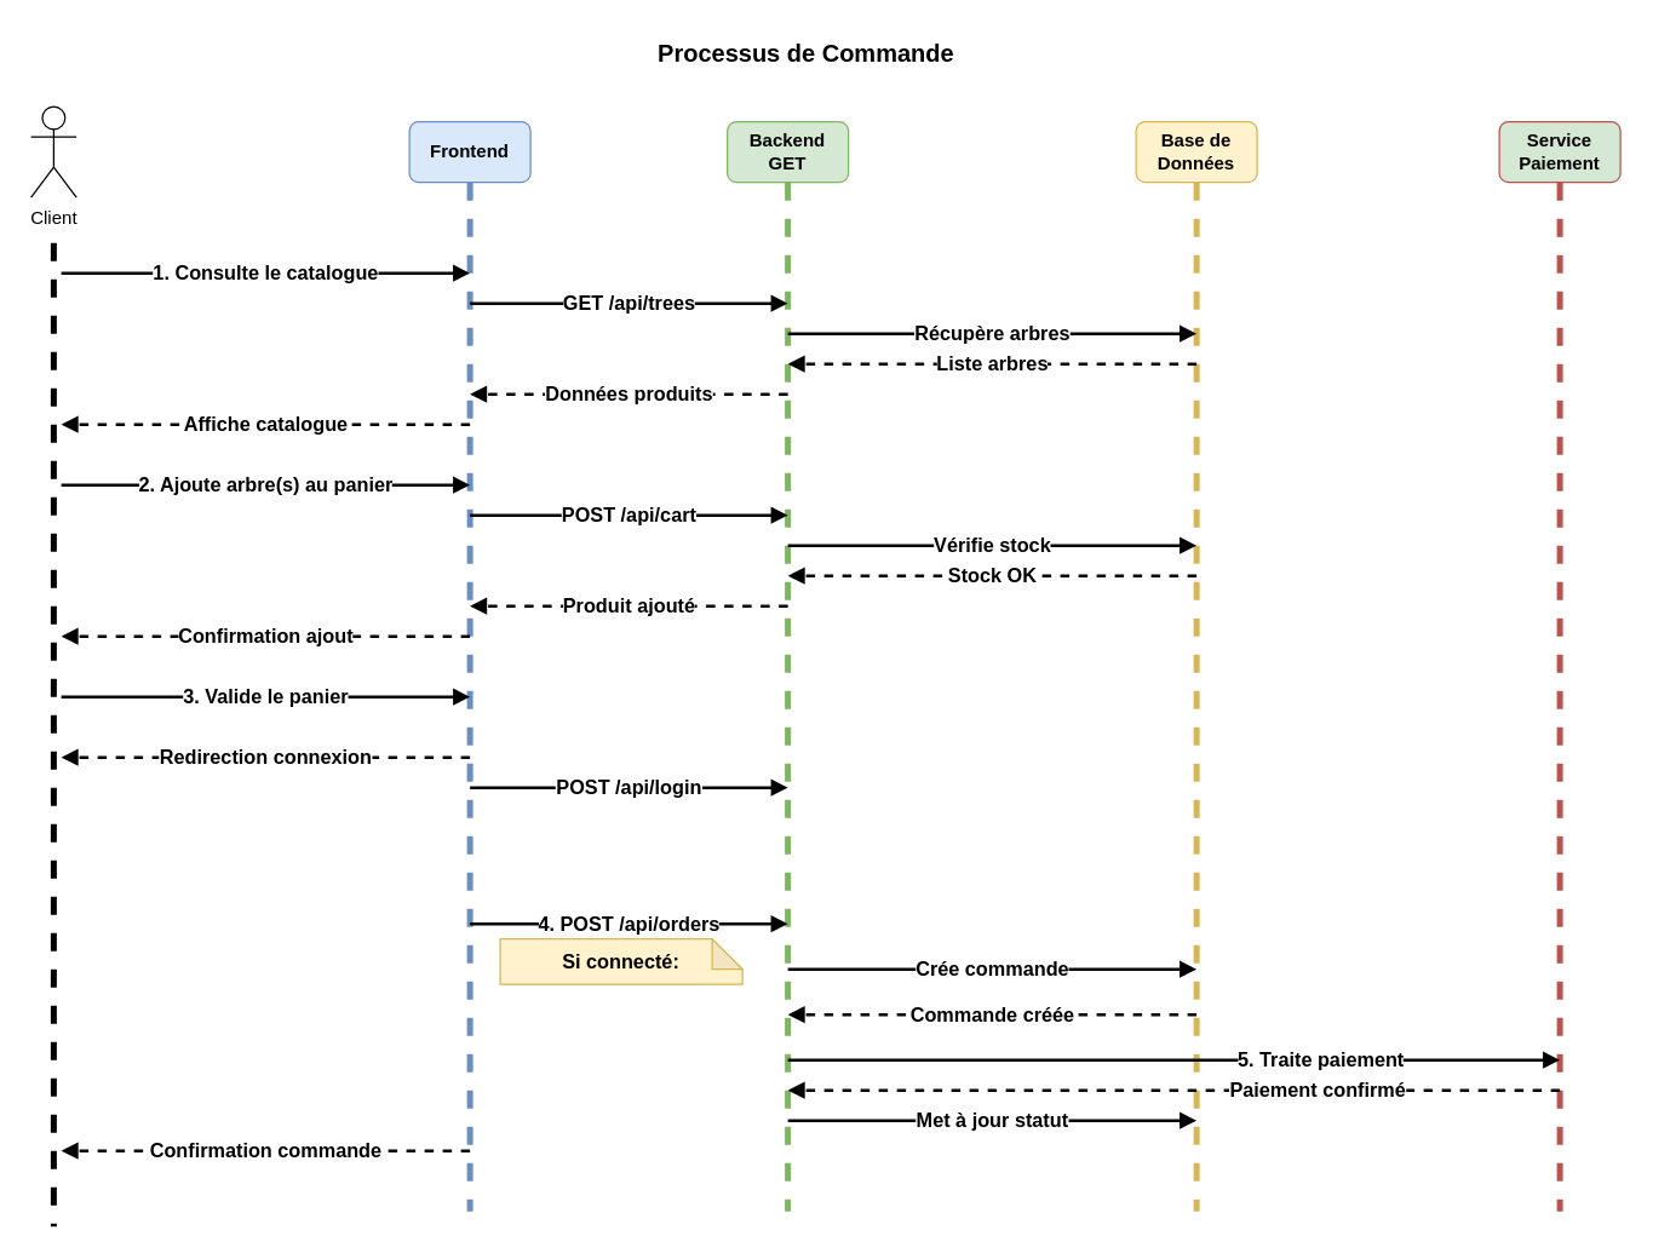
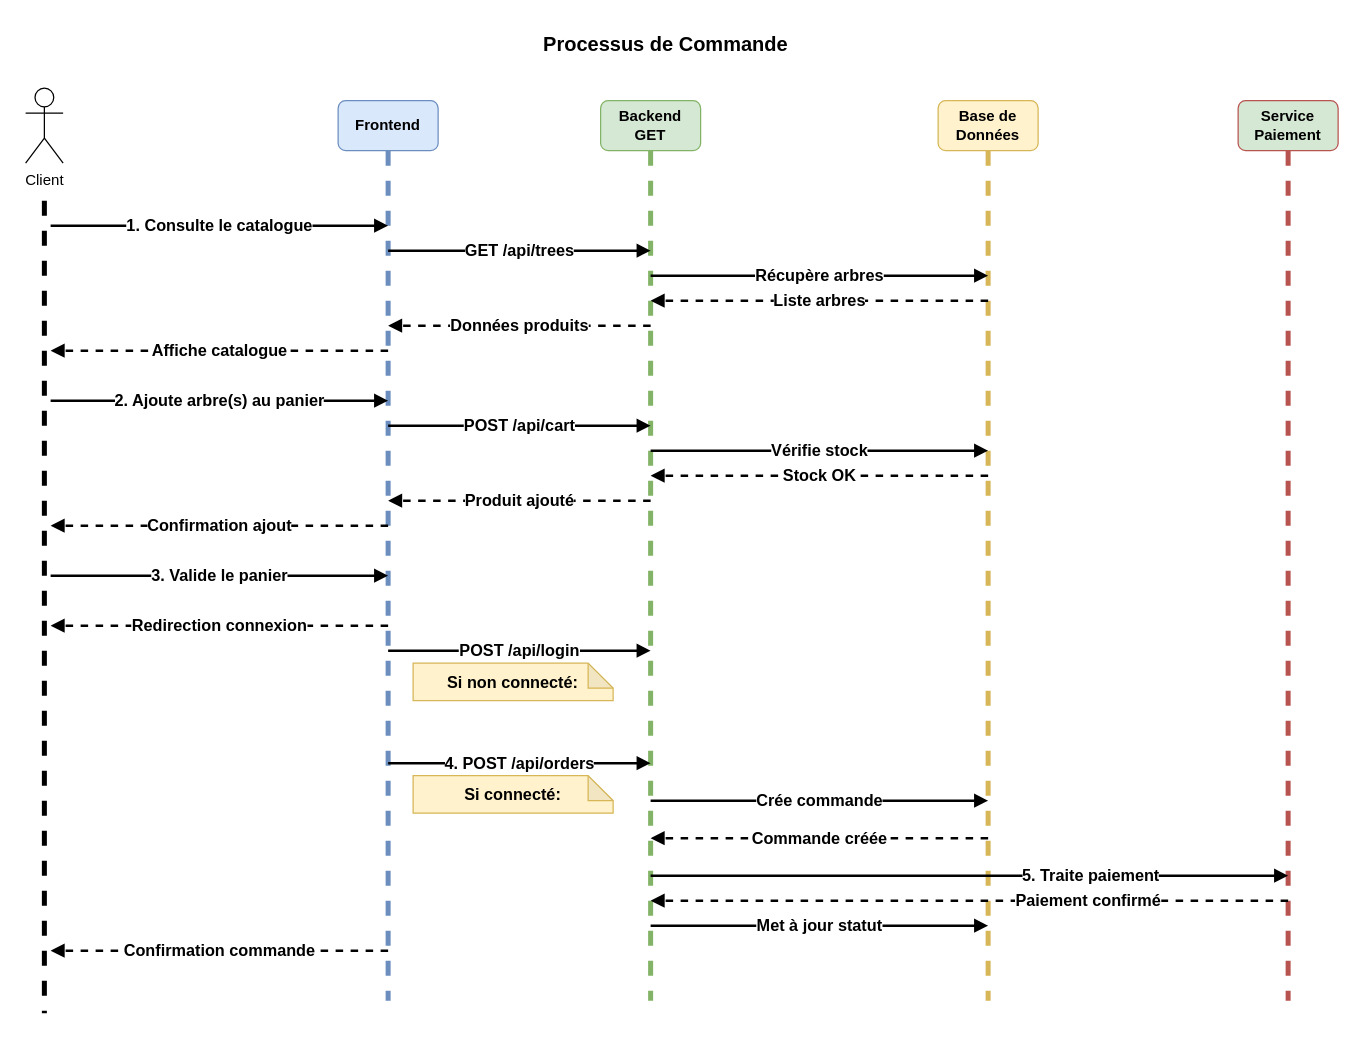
+ <mxCell id="26" value="&lt;font style=&quot;font-size: 13px;&quot;&gt;&lt;b&gt;Si non connecté:&lt;/b&gt;&lt;/font&gt;" style="shape=note;whiteSpace=wrap;html=1;backgroundOutline=1;darkOpacity=0.05;fillColor=#fff2cc;strokeColor=#d6b656;size=20;" parent="1" vertex="1"><mxGeometry x="330" y="530" width="160" height="30" as="geometry" /></mxCell>
